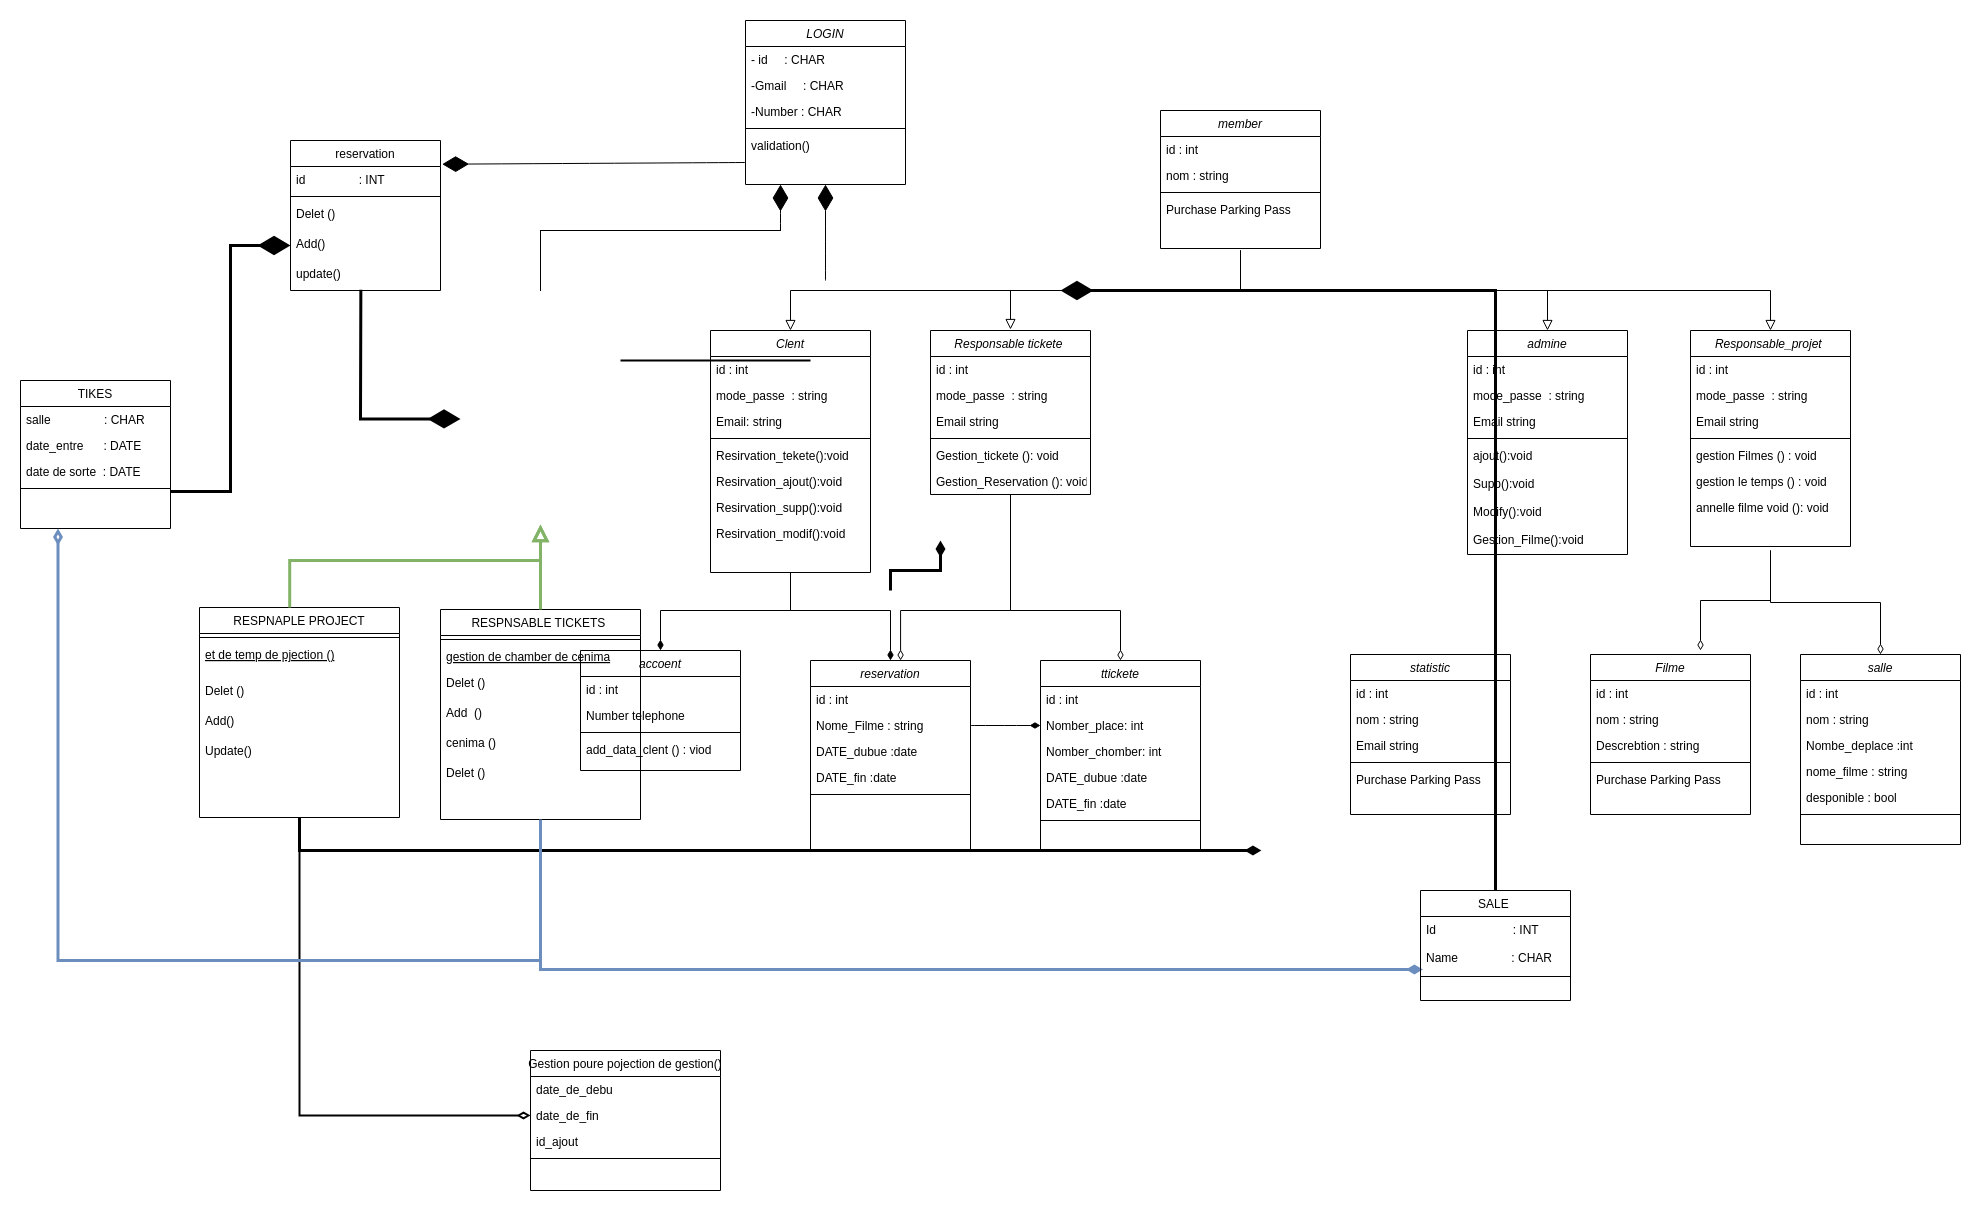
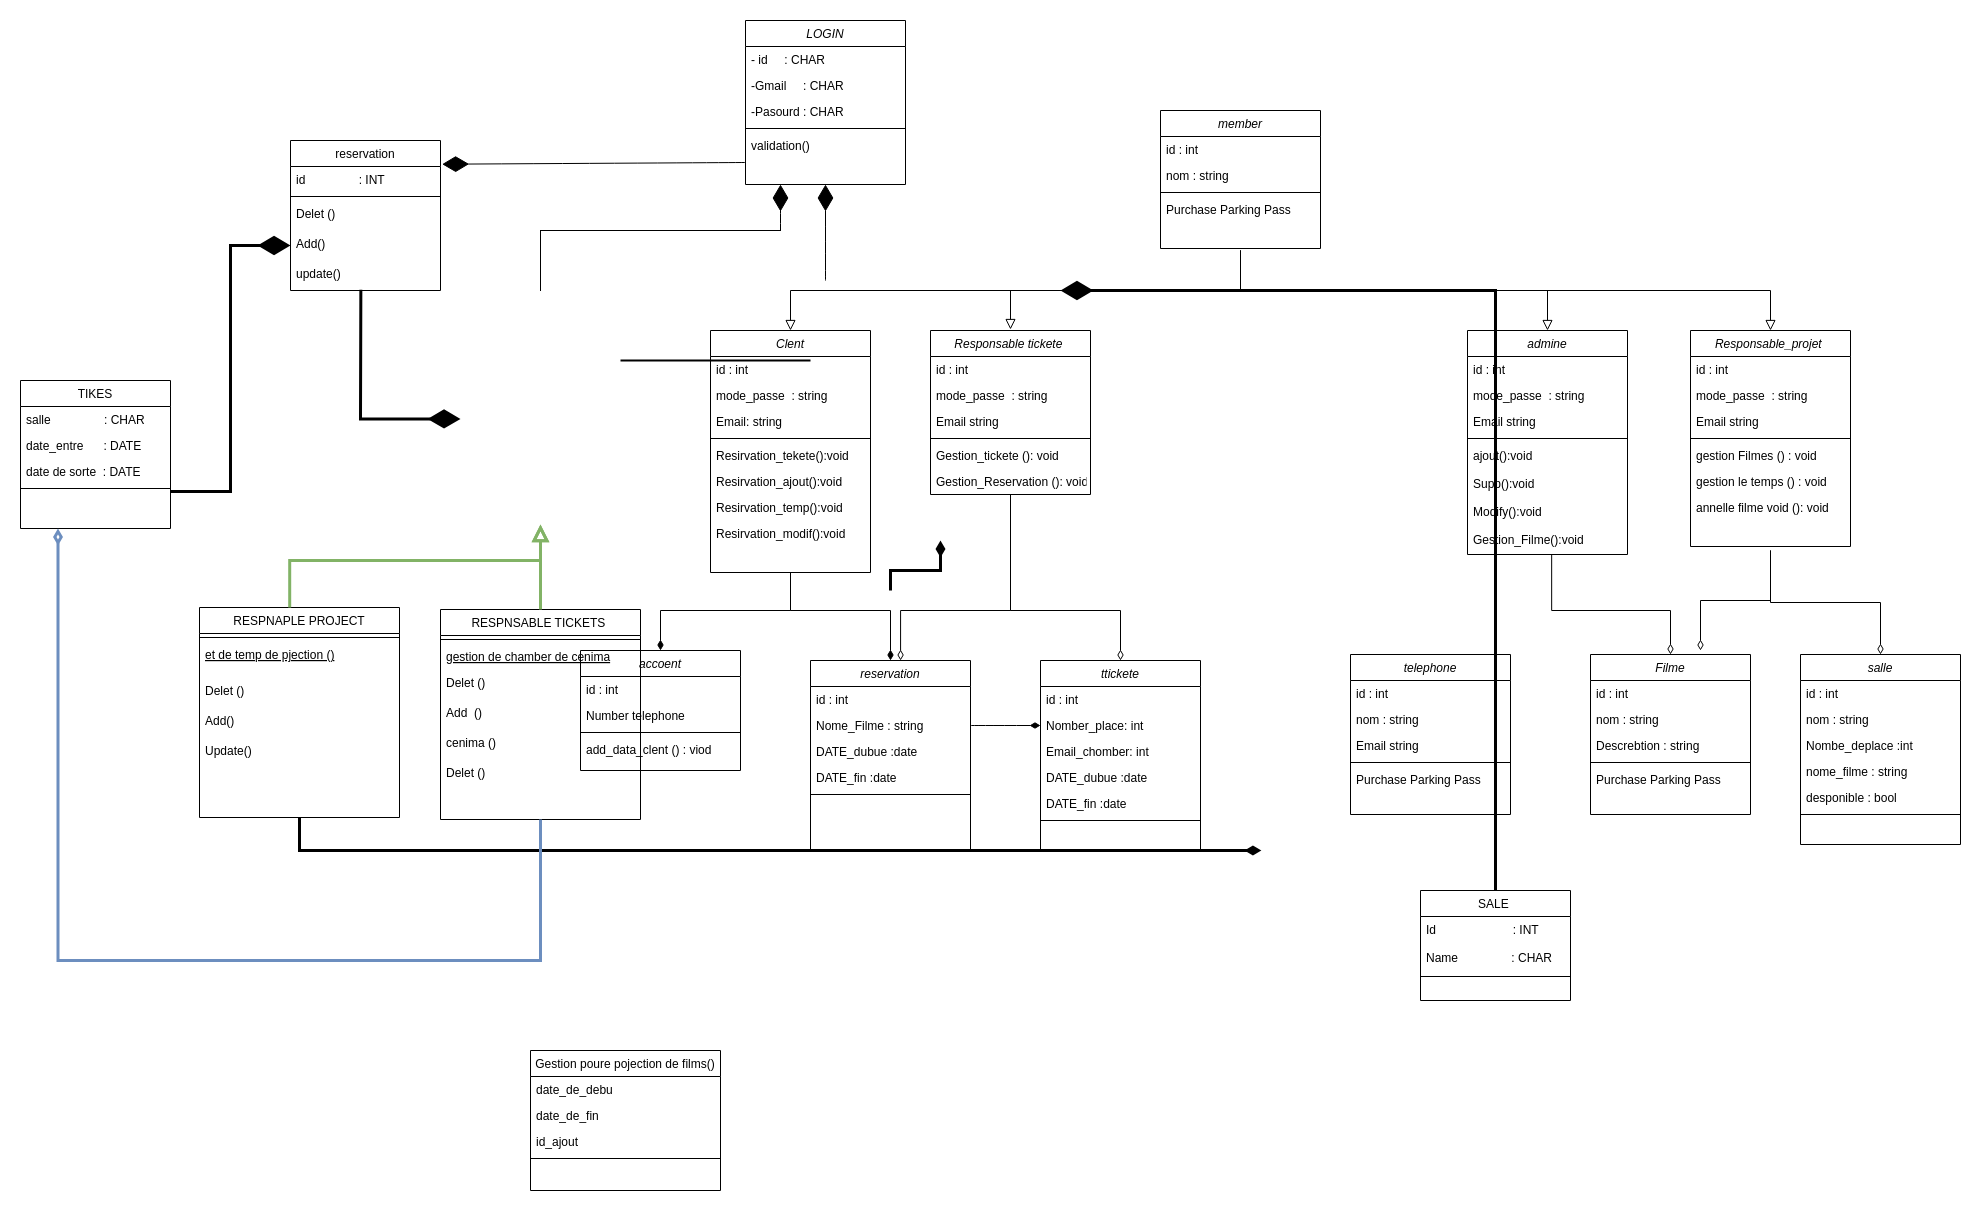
- <mxCell id="111" value="-Number : CHAR " style="text;align=left;verticalAlign=top;spacingLeft=4;spacingRight=4;overflow=hidden;rotatable=0;points=[[0,0.5],[1,0.5]];portConstraint=eastwest;rounded=0;shadow=0;html=0;" vertex="1" parent="108"><mxGeometry y="78" width="160" height="26" as="geometry" /></mxCell>
+ <mxCell id="111" value="-Pasourd : CHAR " style="text;align=left;verticalAlign=top;spacingLeft=4;spacingRight=4;overflow=hidden;rotatable=0;points=[[0,0.5],[1,0.5]];portConstraint=eastwest;rounded=0;shadow=0;html=0;" vertex="1" parent="108"><mxGeometry y="78" width="160" height="26" as="geometry" /></mxCell>
- <mxCell id="44" value="Resirvation_supp():void" style="text;align=left;verticalAlign=top;spacingLeft=4;spacingRight=4;overflow=hidden;rotatable=0;points=[[0,0.5],[1,0.5]];portConstraint=eastwest;" vertex="1" parent="37"><mxGeometry y="164" width="160" height="26" as="geometry" /></mxCell>
+ <mxCell id="44" value="Resirvation_temp():void" style="text;align=left;verticalAlign=top;spacingLeft=4;spacingRight=4;overflow=hidden;rotatable=0;points=[[0,0.5],[1,0.5]];portConstraint=eastwest;" vertex="1" parent="37"><mxGeometry y="164" width="160" height="26" as="geometry" /></mxCell>
+ <mxCell id="15" style="edgeStyle=elbowEdgeStyle;rounded=0;orthogonalLoop=1;jettySize=auto;html=1;entryX=0.5;entryY=0;entryDx=0;entryDy=0;fontSize=12;startSize=8;endSize=8;elbow=vertical;exitX=0.526;exitY=0.998;exitDx=0;exitDy=0;exitPerimeter=0;endArrow=diamondThin;endFill=0;" edge="1" parent="1" source="24" target="60"><mxGeometry relative="1" as="geometry"><mxPoint x="1551" y="560" as="sourcePoint" /><Array as="points"><mxPoint x="1610" y="610" /></Array></mxGeometry></mxCell>
- <mxCell id="66" value="statistic" style="swimlane;fontStyle=2;align=center;verticalAlign=top;childLayout=stackLayout;horizontal=1;startSize=26;horizontalStack=0;resizeParent=1;resizeLast=0;collapsible=1;marginBottom=0;rounded=0;shadow=0;strokeWidth=1;" vertex="1" parent="1"><mxGeometry x="1350" y="654" width="160" height="160" as="geometry"><mxRectangle x="230" y="140" width="160" height="26" as="alternateBounds" /></mxGeometry></mxCell>
+ <mxCell id="66" value="telephone" style="swimlane;fontStyle=2;align=center;verticalAlign=top;childLayout=stackLayout;horizontal=1;startSize=26;horizontalStack=0;resizeParent=1;resizeLast=0;collapsible=1;marginBottom=0;rounded=0;shadow=0;strokeWidth=1;" vertex="1" parent="1"><mxGeometry x="1350" y="654" width="160" height="160" as="geometry"><mxRectangle x="230" y="140" width="160" height="26" as="alternateBounds" /></mxGeometry></mxCell>
- <mxCell id="56" value="Nomber_chomber: int " style="text;align=left;verticalAlign=top;spacingLeft=4;spacingRight=4;overflow=hidden;rotatable=0;points=[[0,0.5],[1,0.5]];portConstraint=eastwest;" vertex="1" parent="53"><mxGeometry y="78" width="160" height="26" as="geometry" /></mxCell>
+ <mxCell id="56" value="Email_chomber: int " style="text;align=left;verticalAlign=top;spacingLeft=4;spacingRight=4;overflow=hidden;rotatable=0;points=[[0,0.5],[1,0.5]];portConstraint=eastwest;" vertex="1" parent="53"><mxGeometry y="78" width="160" height="26" as="geometry" /></mxCell>
- <mxCell id="98" style="edgeStyle=orthogonalEdgeStyle;rounded=0;orthogonalLoop=1;jettySize=auto;html=1;fontSize=12;startSize=8;endSize=8;endArrow=diamondThin;endFill=1;strokeWidth=3;exitX=0.5;exitY=1;exitDx=0;exitDy=0;entryX=0.016;entryY=0.895;entryDx=0;entryDy=0;entryPerimeter=0;strokeColor=#6c8ebf;fillColor=#dae8fc;" edge="1" parent="1" source="99" target="128"><mxGeometry relative="1" as="geometry"><mxPoint x="1410" y="970" as="targetPoint" /><Array as="points"><mxPoint x="540" y="969" /></Array></mxGeometry></mxCell>
- <mxCell id="140" value="Gestion poure pojection de gestion()" style="swimlane;fontStyle=0;align=center;verticalAlign=top;childLayout=stackLayout;horizontal=1;startSize=26;horizontalStack=0;resizeParent=1;resizeLast=0;collapsible=1;marginBottom=0;rounded=0;shadow=0;strokeWidth=1;" vertex="1" parent="1"><mxGeometry x="530" y="1050" width="190" height="140" as="geometry"><mxRectangle x="340" y="380" width="170" height="26" as="alternateBounds" /></mxGeometry></mxCell>
+ <mxCell id="140" value="Gestion poure pojection de films()" style="swimlane;fontStyle=0;align=center;verticalAlign=top;childLayout=stackLayout;horizontal=1;startSize=26;horizontalStack=0;resizeParent=1;resizeLast=0;collapsible=1;marginBottom=0;rounded=0;shadow=0;strokeWidth=1;" vertex="1" parent="1"><mxGeometry x="530" y="1050" width="190" height="140" as="geometry"><mxRectangle x="340" y="380" width="170" height="26" as="alternateBounds" /></mxGeometry></mxCell>
- <mxCell id="90" style="edgeStyle=orthogonalEdgeStyle;rounded=0;orthogonalLoop=1;jettySize=auto;html=1;entryX=0;entryY=0.5;entryDx=0;entryDy=0;fontSize=12;startSize=8;endSize=8;endArrow=diamondThin;endFill=0;strokeWidth=2;" edge="1" parent="1" source="91" target="142"><mxGeometry relative="1" as="geometry"><Array as="points"><mxPoint x="299" y="1115" /></Array></mxGeometry></mxCell>
